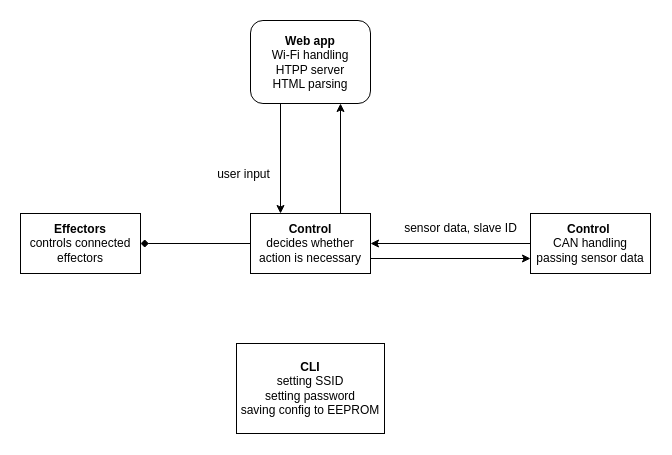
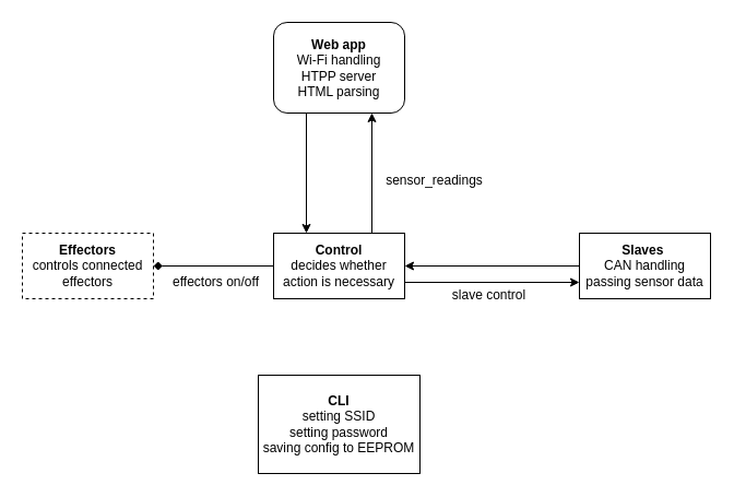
+ <mxCell id="15" value="sensor_readings" style="text;html=1;align=center;verticalAlign=middle;resizable=0;points=[];autosize=1;strokeColor=none;fillColor=none;" vertex="1" parent="1"><mxGeometry x="343" y="152" width="107" height="26" as="geometry" /></mxCell>
- <mxCell id="13" value="user input" style="text;html=1;align=center;verticalAlign=middle;resizable=0;points=[];autosize=1;strokeColor=none;fillColor=none;" vertex="1" parent="1"><mxGeometry x="207" y="161" width="71" height="26" as="geometry" /></mxCell>
- <mxCell id="8" value="sensor data, slave ID" style="text;html=1;align=center;verticalAlign=middle;resizable=0;points=[];autosize=1;strokeColor=none;fillColor=none;" parent="1" vertex="1"><mxGeometry x="390" y="213" width="140" height="30" as="geometry" /></mxCell>
- <mxCell id="7" value="&lt;b&gt;Effectors&lt;/b&gt;&lt;br&gt;controls connected effectors" style="rounded=0;whiteSpace=wrap;html=1;" parent="1" vertex="1"><mxGeometry x="20" y="213" width="120" height="60" as="geometry" /></mxCell>
+ <mxCell id="7" value="&lt;b&gt;Effectors&lt;/b&gt;&lt;br&gt;controls connected effectors" style="rounded=0;whiteSpace=wrap;html=1;dashed=1;" parent="1" vertex="1"><mxGeometry x="20" y="213" width="120" height="60" as="geometry" /></mxCell>
- <mxCell id="3" value="&lt;b&gt;Control&amp;nbsp;&lt;/b&gt;&lt;br&gt;CAN handling&lt;br&gt;passing sensor data" style="rounded=0;whiteSpace=wrap;html=1;" parent="1" vertex="1"><mxGeometry x="530" y="213" width="120" height="60" as="geometry" /></mxCell>
+ <mxCell id="3" value="&lt;b&gt;Slaves&amp;nbsp;&lt;/b&gt;&lt;br&gt;CAN handling&lt;br&gt;passing sensor data" style="rounded=0;whiteSpace=wrap;html=1;" parent="1" vertex="1"><mxGeometry x="530" y="213" width="120" height="60" as="geometry" /></mxCell>
+ <mxCell id="10" value="effectors on/off" style="text;html=1;align=center;verticalAlign=middle;resizable=0;points=[];autosize=1;strokeColor=none;fillColor=none;" parent="1" vertex="1"><mxGeometry x="147" y="243" width="100" height="30" as="geometry" /></mxCell>
+ <mxCell id="12" value="slave control" style="text;html=1;align=center;verticalAlign=middle;resizable=0;points=[];autosize=1;strokeColor=none;fillColor=none;" parent="1" vertex="1"><mxGeometry x="404" y="257" width="85" height="26" as="geometry" /></mxCell>
